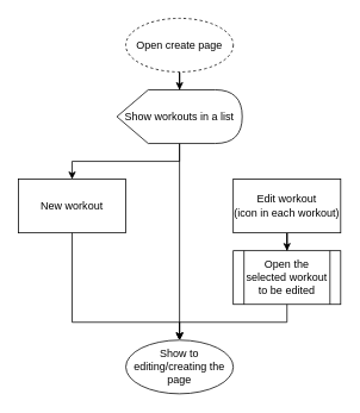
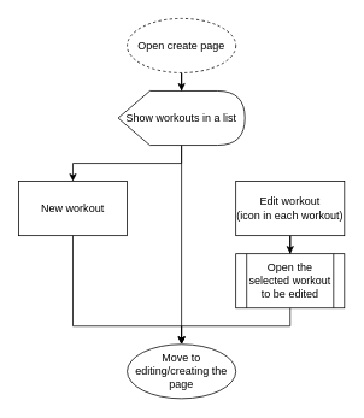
- <mxCell id="11" value="Show to editing/creating the page" style="ellipse;whiteSpace=wrap;html=1;" vertex="1" parent="1"><mxGeometry x="140" y="380" width="120" height="60" as="geometry" /></mxCell>
+ <mxCell id="11" value="Move to editing/creating the page" style="ellipse;whiteSpace=wrap;html=1;" vertex="1" parent="1"><mxGeometry x="140" y="380" width="120" height="60" as="geometry" /></mxCell>
